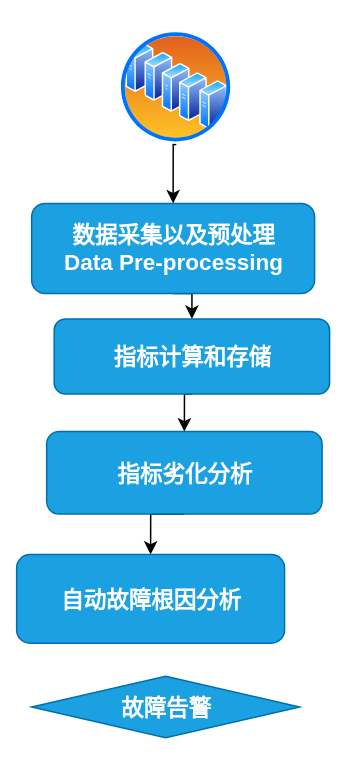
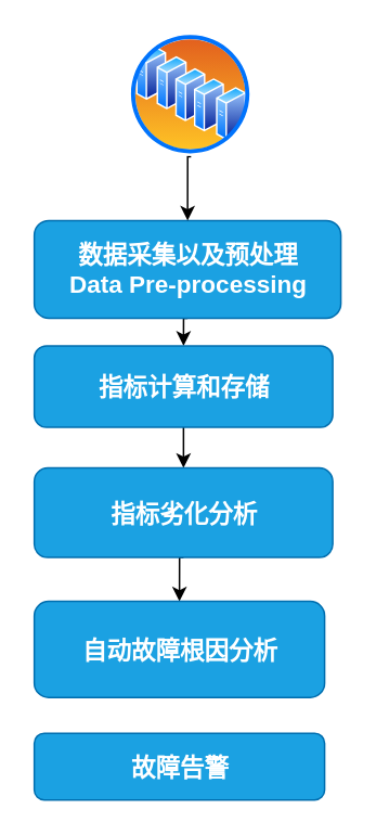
- <mxCell id="7" value="&lt;b style=&quot;font-size: 15px;&quot;&gt;指标计算和存储&lt;/b&gt;" style="rounded=1;whiteSpace=wrap;html=1;fillColor=#1ba1e2;strokeColor=#006EAF;fontColor=#ffffff;fontSize=15;" vertex="1" parent="1"><mxGeometry x="35.5" y="212" width="183.5" height="50" as="geometry" /></mxCell>
+ <mxCell id="7" value="&lt;b style=&quot;font-size: 15px;&quot;&gt;指标计算和存储&lt;/b&gt;" style="rounded=1;whiteSpace=wrap;html=1;fillColor=#1ba1e2;strokeColor=#006EAF;fontColor=#ffffff;fontSize=15;" vertex="1" parent="1"><mxGeometry x="20.5" y="212" width="183.5" height="50" as="geometry" /></mxCell>
- <mxCell id="9" value="&lt;b style=&quot;font-size: 15px;&quot;&gt;指标劣化分析&lt;/b&gt;" style="rounded=1;whiteSpace=wrap;html=1;fillColor=#1ba1e2;strokeColor=#006EAF;fontColor=#ffffff;fontSize=15;" vertex="1" parent="1"><mxGeometry x="30.5" y="287" width="183.5" height="55" as="geometry" /></mxCell>
+ <mxCell id="9" value="&lt;b style=&quot;font-size: 15px;&quot;&gt;指标劣化分析&lt;/b&gt;" style="rounded=1;whiteSpace=wrap;html=1;fillColor=#1ba1e2;strokeColor=#006EAF;fontColor=#ffffff;fontSize=15;" vertex="1" parent="1"><mxGeometry x="20.5" y="287" width="183.5" height="55" as="geometry" /></mxCell>
- <mxCell id="10" value="&lt;b style=&quot;font-size: 15px;&quot;&gt;自动故障根因分析&lt;/b&gt;" style="rounded=1;whiteSpace=wrap;html=1;fillColor=#1ba1e2;strokeColor=#006EAF;fontColor=#ffffff;fontSize=15;" vertex="1" parent="1"><mxGeometry x="10.5" y="369" width="178.5" height="59" as="geometry" /></mxCell>
+ <mxCell id="10" value="&lt;b style=&quot;font-size: 15px;&quot;&gt;自动故障根因分析&lt;/b&gt;" style="rounded=1;whiteSpace=wrap;html=1;fillColor=#1ba1e2;strokeColor=#006EAF;fontColor=#ffffff;fontSize=15;" vertex="1" parent="1"><mxGeometry x="20.5" y="369" width="178.5" height="59" as="geometry" /></mxCell>
- <mxCell id="11" value="&lt;b style=&quot;font-size: 15px;&quot;&gt;故障告警&lt;/b&gt;" style="rhombus;whiteSpace=wrap;html=1;fillColor=#1ba1e2;strokeColor=#006EAF;fontColor=#ffffff;fontSize=15;" vertex="1" parent="1"><mxGeometry x="20.5" y="450" width="178.5" height="41" as="geometry" /></mxCell>
+ <mxCell id="11" value="&lt;b style=&quot;font-size: 15px;&quot;&gt;故障告警&lt;/b&gt;" style="rounded=1;whiteSpace=wrap;html=1;fillColor=#1ba1e2;strokeColor=#006EAF;fontColor=#ffffff;fontSize=15;" vertex="1" parent="1"><mxGeometry x="20.5" y="450" width="178.5" height="41" as="geometry" /></mxCell>
